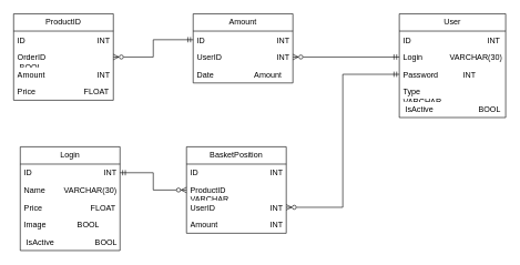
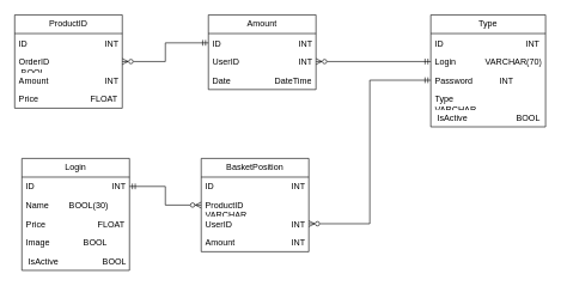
- <mxCell id="9" value="User" style="swimlane;fontStyle=0;childLayout=stackLayout;horizontal=1;startSize=26;fillColor=none;horizontalStack=0;resizeParent=1;resizeParentMax=0;resizeLast=0;collapsible=1;marginBottom=0;whiteSpace=wrap;html=1;" vertex="1" parent="1"><mxGeometry x="600" y="20" width="160" height="156" as="geometry"><mxRectangle x="40" y="80" width="80" height="30" as="alternateBounds" /></mxGeometry></mxCell>
+ <mxCell id="9" value="Type" style="swimlane;fontStyle=0;childLayout=stackLayout;horizontal=1;startSize=26;fillColor=none;horizontalStack=0;resizeParent=1;resizeParentMax=0;resizeLast=0;collapsible=1;marginBottom=0;whiteSpace=wrap;html=1;" vertex="1" parent="1"><mxGeometry x="600" y="20" width="160" height="156" as="geometry"><mxRectangle x="40" y="80" width="80" height="30" as="alternateBounds" /></mxGeometry></mxCell>
- <mxCell id="11" value="Login&lt;span style=&quot;white-space: pre;&quot;&gt;&#09;&amp;nbsp;&lt;/span&gt;&amp;nbsp; &amp;nbsp; VARCHAR(30)" style="text;strokeColor=none;fillColor=none;align=left;verticalAlign=top;spacingLeft=4;spacingRight=4;overflow=hidden;rotatable=0;points=[[0,0.5],[1,0.5]];portConstraint=eastwest;whiteSpace=wrap;html=1;" vertex="1" parent="9"><mxGeometry y="52" width="160" height="26" as="geometry" /></mxCell>
+ <mxCell id="11" value="Login&lt;span style=&quot;white-space: pre;&quot;&gt;&#09;&amp;nbsp;&lt;/span&gt;&amp;nbsp; &amp;nbsp; VARCHAR(70)" style="text;strokeColor=none;fillColor=none;align=left;verticalAlign=top;spacingLeft=4;spacingRight=4;overflow=hidden;rotatable=0;points=[[0,0.5],[1,0.5]];portConstraint=eastwest;whiteSpace=wrap;html=1;" vertex="1" parent="9"><mxGeometry y="52" width="160" height="26" as="geometry" /></mxCell>
- <mxCell id="25" value="Date&lt;span style=&quot;white-space: pre;&quot;&gt;&#09;&lt;/span&gt;&lt;span style=&quot;white-space: pre;&quot;&gt;&#09;&lt;/span&gt;&amp;nbsp; Amount" style="text;strokeColor=none;fillColor=none;align=left;verticalAlign=top;spacingLeft=4;spacingRight=4;overflow=hidden;rotatable=0;points=[[0,0.5],[1,0.5]];portConstraint=eastwest;whiteSpace=wrap;html=1;" vertex="1" parent="22"><mxGeometry y="78" width="150" height="26" as="geometry" /></mxCell>
+ <mxCell id="25" value="Date&lt;span style=&quot;white-space: pre;&quot;&gt;&#09;&lt;/span&gt;&lt;span style=&quot;white-space: pre;&quot;&gt;&#09;&lt;/span&gt;&amp;nbsp; DateTime" style="text;strokeColor=none;fillColor=none;align=left;verticalAlign=top;spacingLeft=4;spacingRight=4;overflow=hidden;rotatable=0;points=[[0,0.5],[1,0.5]];portConstraint=eastwest;whiteSpace=wrap;html=1;" vertex="1" parent="22"><mxGeometry y="78" width="150" height="26" as="geometry" /></mxCell>
- <mxCell id="4" value="Name&lt;span style=&quot;white-space: pre;&quot;&gt;&#09;&lt;/span&gt;&amp;nbsp; VARCHAR(30)" style="text;strokeColor=none;fillColor=none;align=left;verticalAlign=top;spacingLeft=4;spacingRight=4;overflow=hidden;rotatable=0;points=[[0,0.5],[1,0.5]];portConstraint=eastwest;whiteSpace=wrap;html=1;" vertex="1" parent="2"><mxGeometry y="52" width="150" height="26" as="geometry" /></mxCell>
+ <mxCell id="4" value="Name&lt;span style=&quot;white-space: pre;&quot;&gt;&#09;&lt;/span&gt;&amp;nbsp; BOOL(30)" style="text;strokeColor=none;fillColor=none;align=left;verticalAlign=top;spacingLeft=4;spacingRight=4;overflow=hidden;rotatable=0;points=[[0,0.5],[1,0.5]];portConstraint=eastwest;whiteSpace=wrap;html=1;" vertex="1" parent="2"><mxGeometry y="52" width="150" height="26" as="geometry" /></mxCell>
